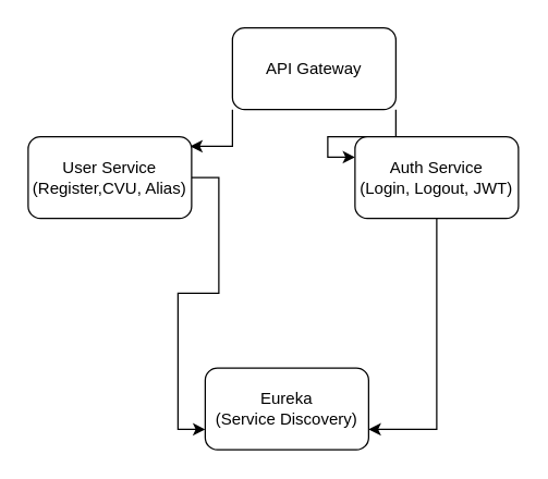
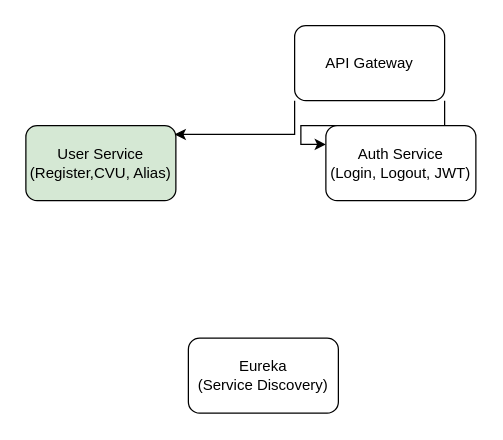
- <mxCell id="3" value="&amp;nbsp;API Gateway&amp;nbsp;" style="rounded=1;whiteSpace=wrap;html=1;" vertex="1" parent="1"><mxGeometry x="170" y="20" width="120" height="60" as="geometry" /></mxCell>
+ <mxCell id="3" value="&amp;nbsp;API Gateway&amp;nbsp;" style="rounded=1;whiteSpace=wrap;html=1;" vertex="1" parent="1"><mxGeometry x="235" y="20" width="120" height="60" as="geometry" /></mxCell>
- <mxCell id="5" value="&lt;span class=&quot;hljs-keyword&quot;&gt;User&lt;/span&gt; Service&lt;div&gt;(Register,CVU, Alias)&lt;/div&gt;" style="rounded=1;whiteSpace=wrap;html=1;" vertex="1" parent="1"><mxGeometry x="20" y="100" width="120" height="60" as="geometry" /></mxCell>
+ <mxCell id="5" value="&lt;span class=&quot;hljs-keyword&quot;&gt;User&lt;/span&gt; Service&lt;div&gt;(Register,CVU, Alias)&lt;/div&gt;" style="rounded=1;whiteSpace=wrap;html=1;fillColor=#d5e8d4;" vertex="1" parent="1"><mxGeometry x="20" y="100" width="120" height="60" as="geometry" /></mxCell>
- <mxCell id="4" style="edgeStyle=orthogonalEdgeStyle;rounded=0;orthogonalLoop=1;jettySize=auto;html=1;entryX=0;entryY=0.75;entryDx=0;entryDy=0;" edge="1" parent="1" source="5" target="8"><mxGeometry relative="1" as="geometry" /></mxCell>
- <mxCell id="6" style="edgeStyle=orthogonalEdgeStyle;rounded=0;orthogonalLoop=1;jettySize=auto;html=1;entryX=1;entryY=0.75;entryDx=0;entryDy=0;" edge="1" parent="1" source="7" target="8"><mxGeometry relative="1" as="geometry" /></mxCell>
